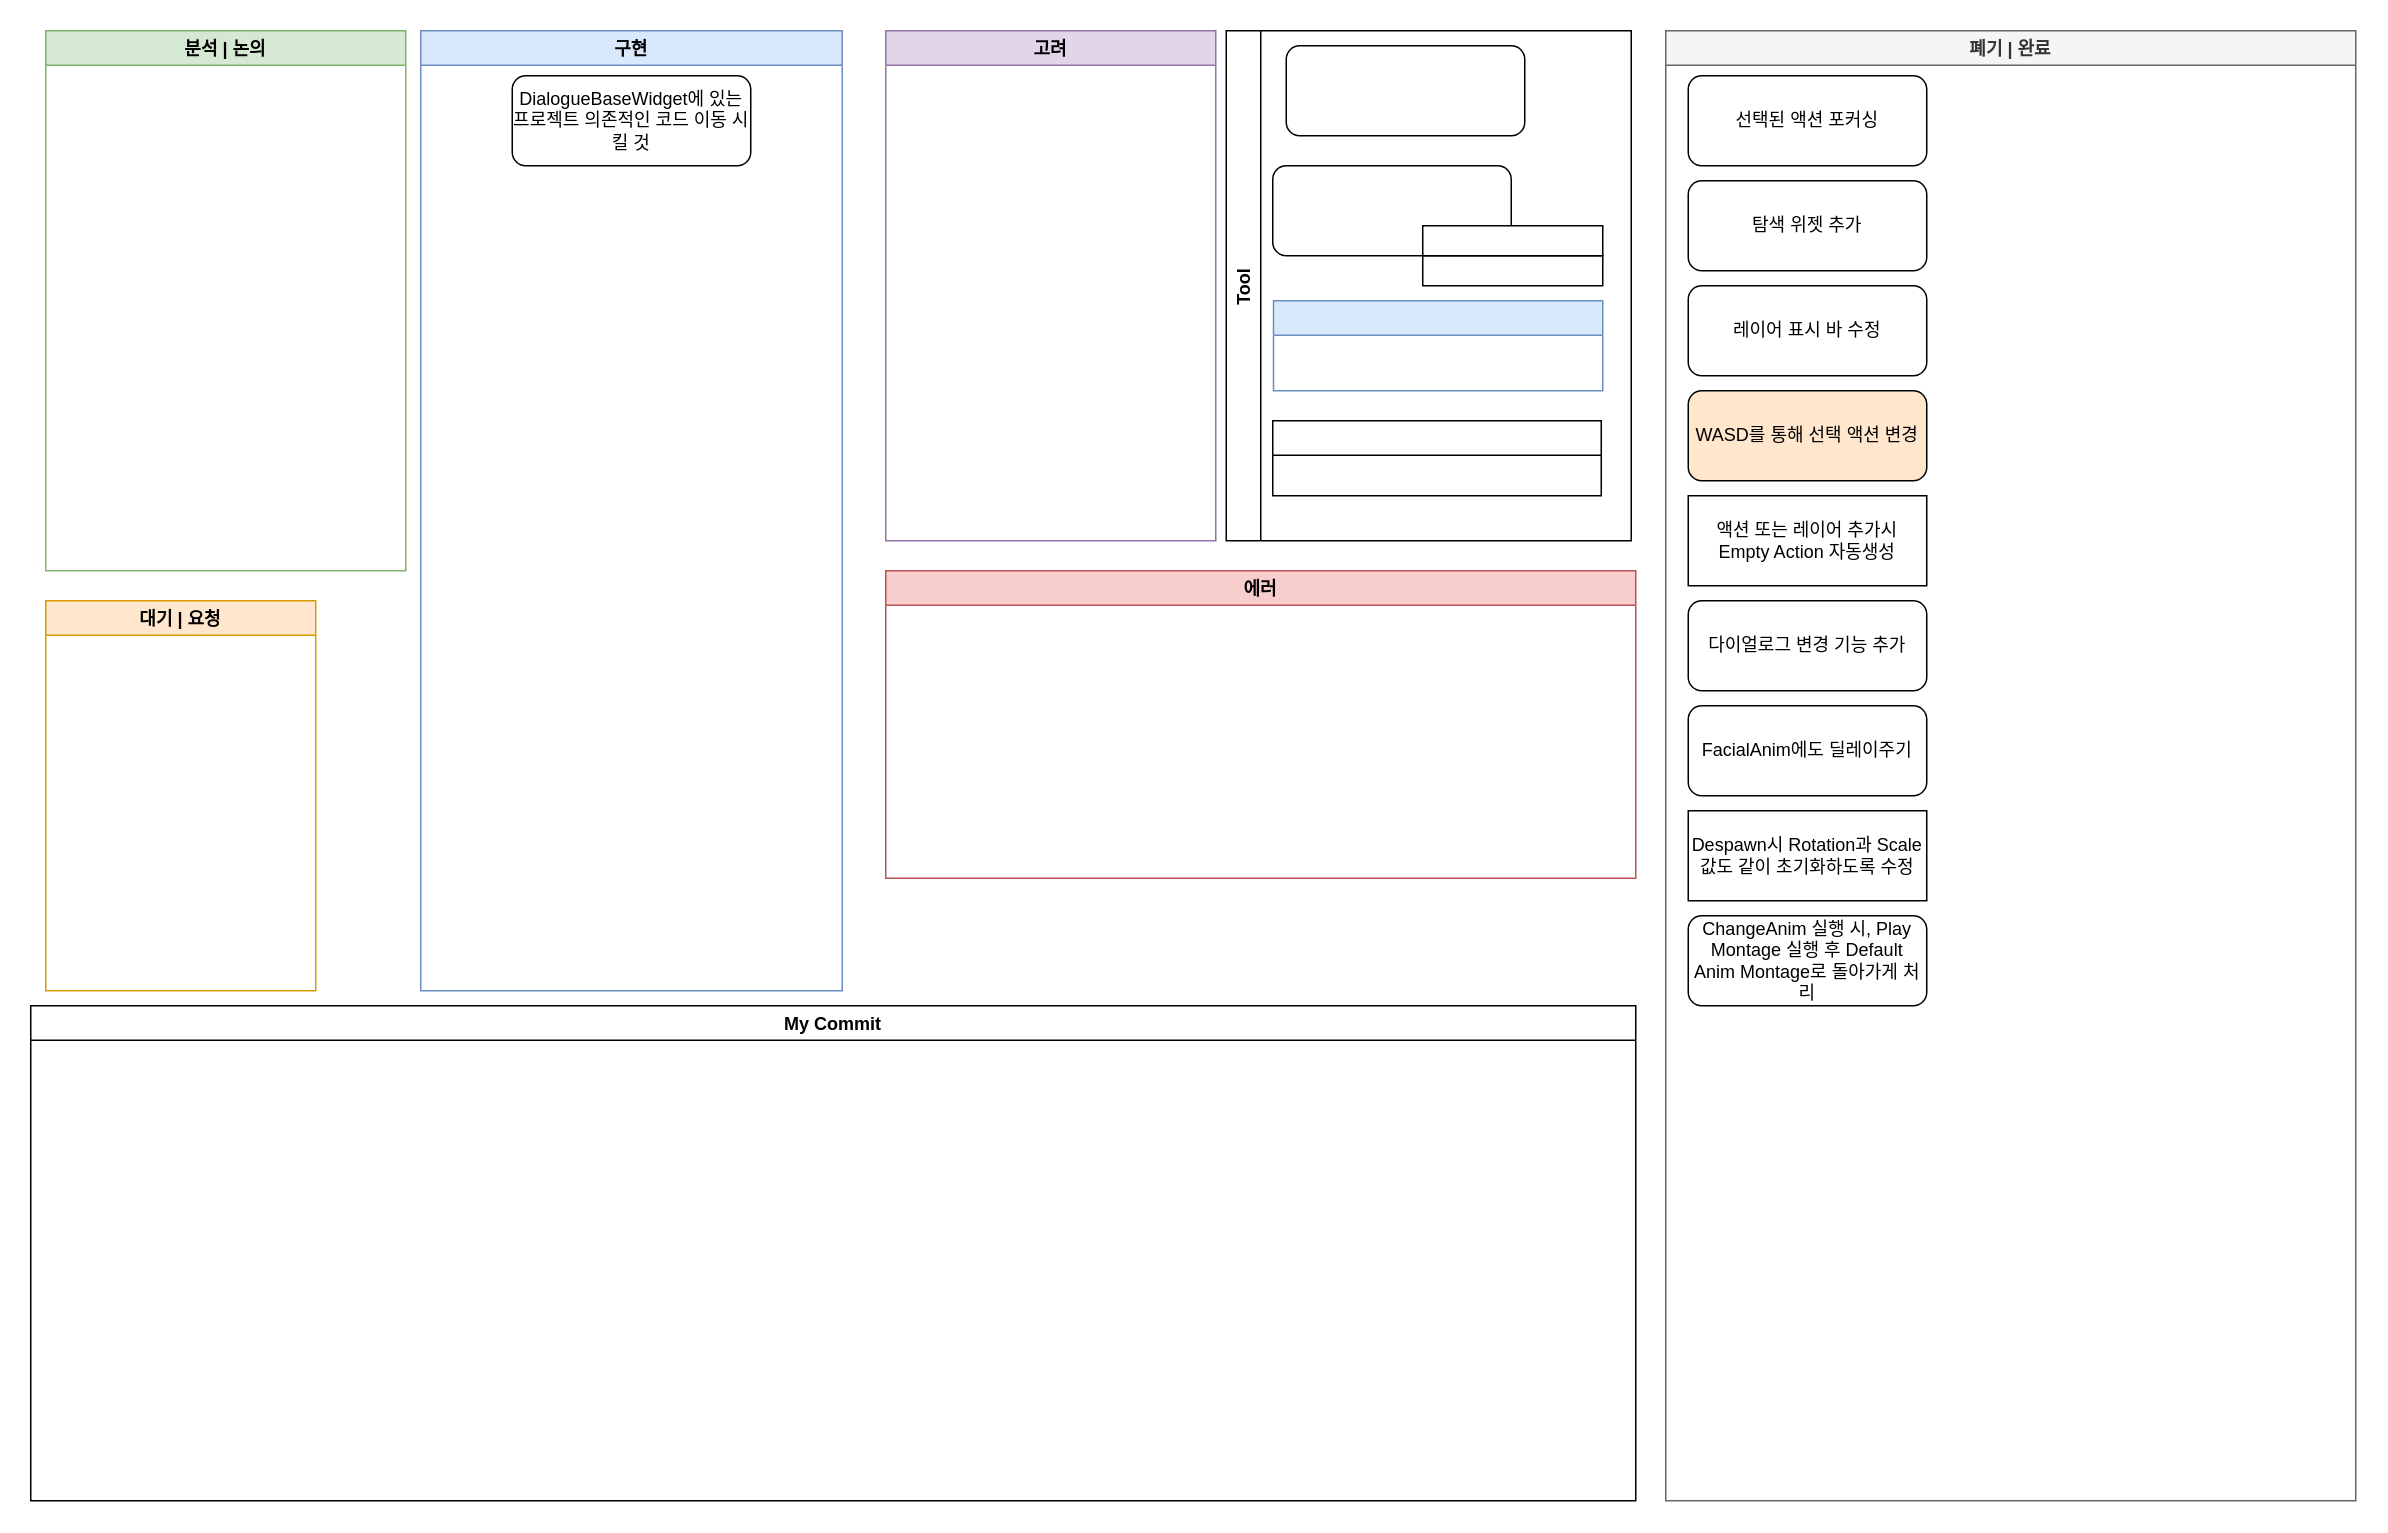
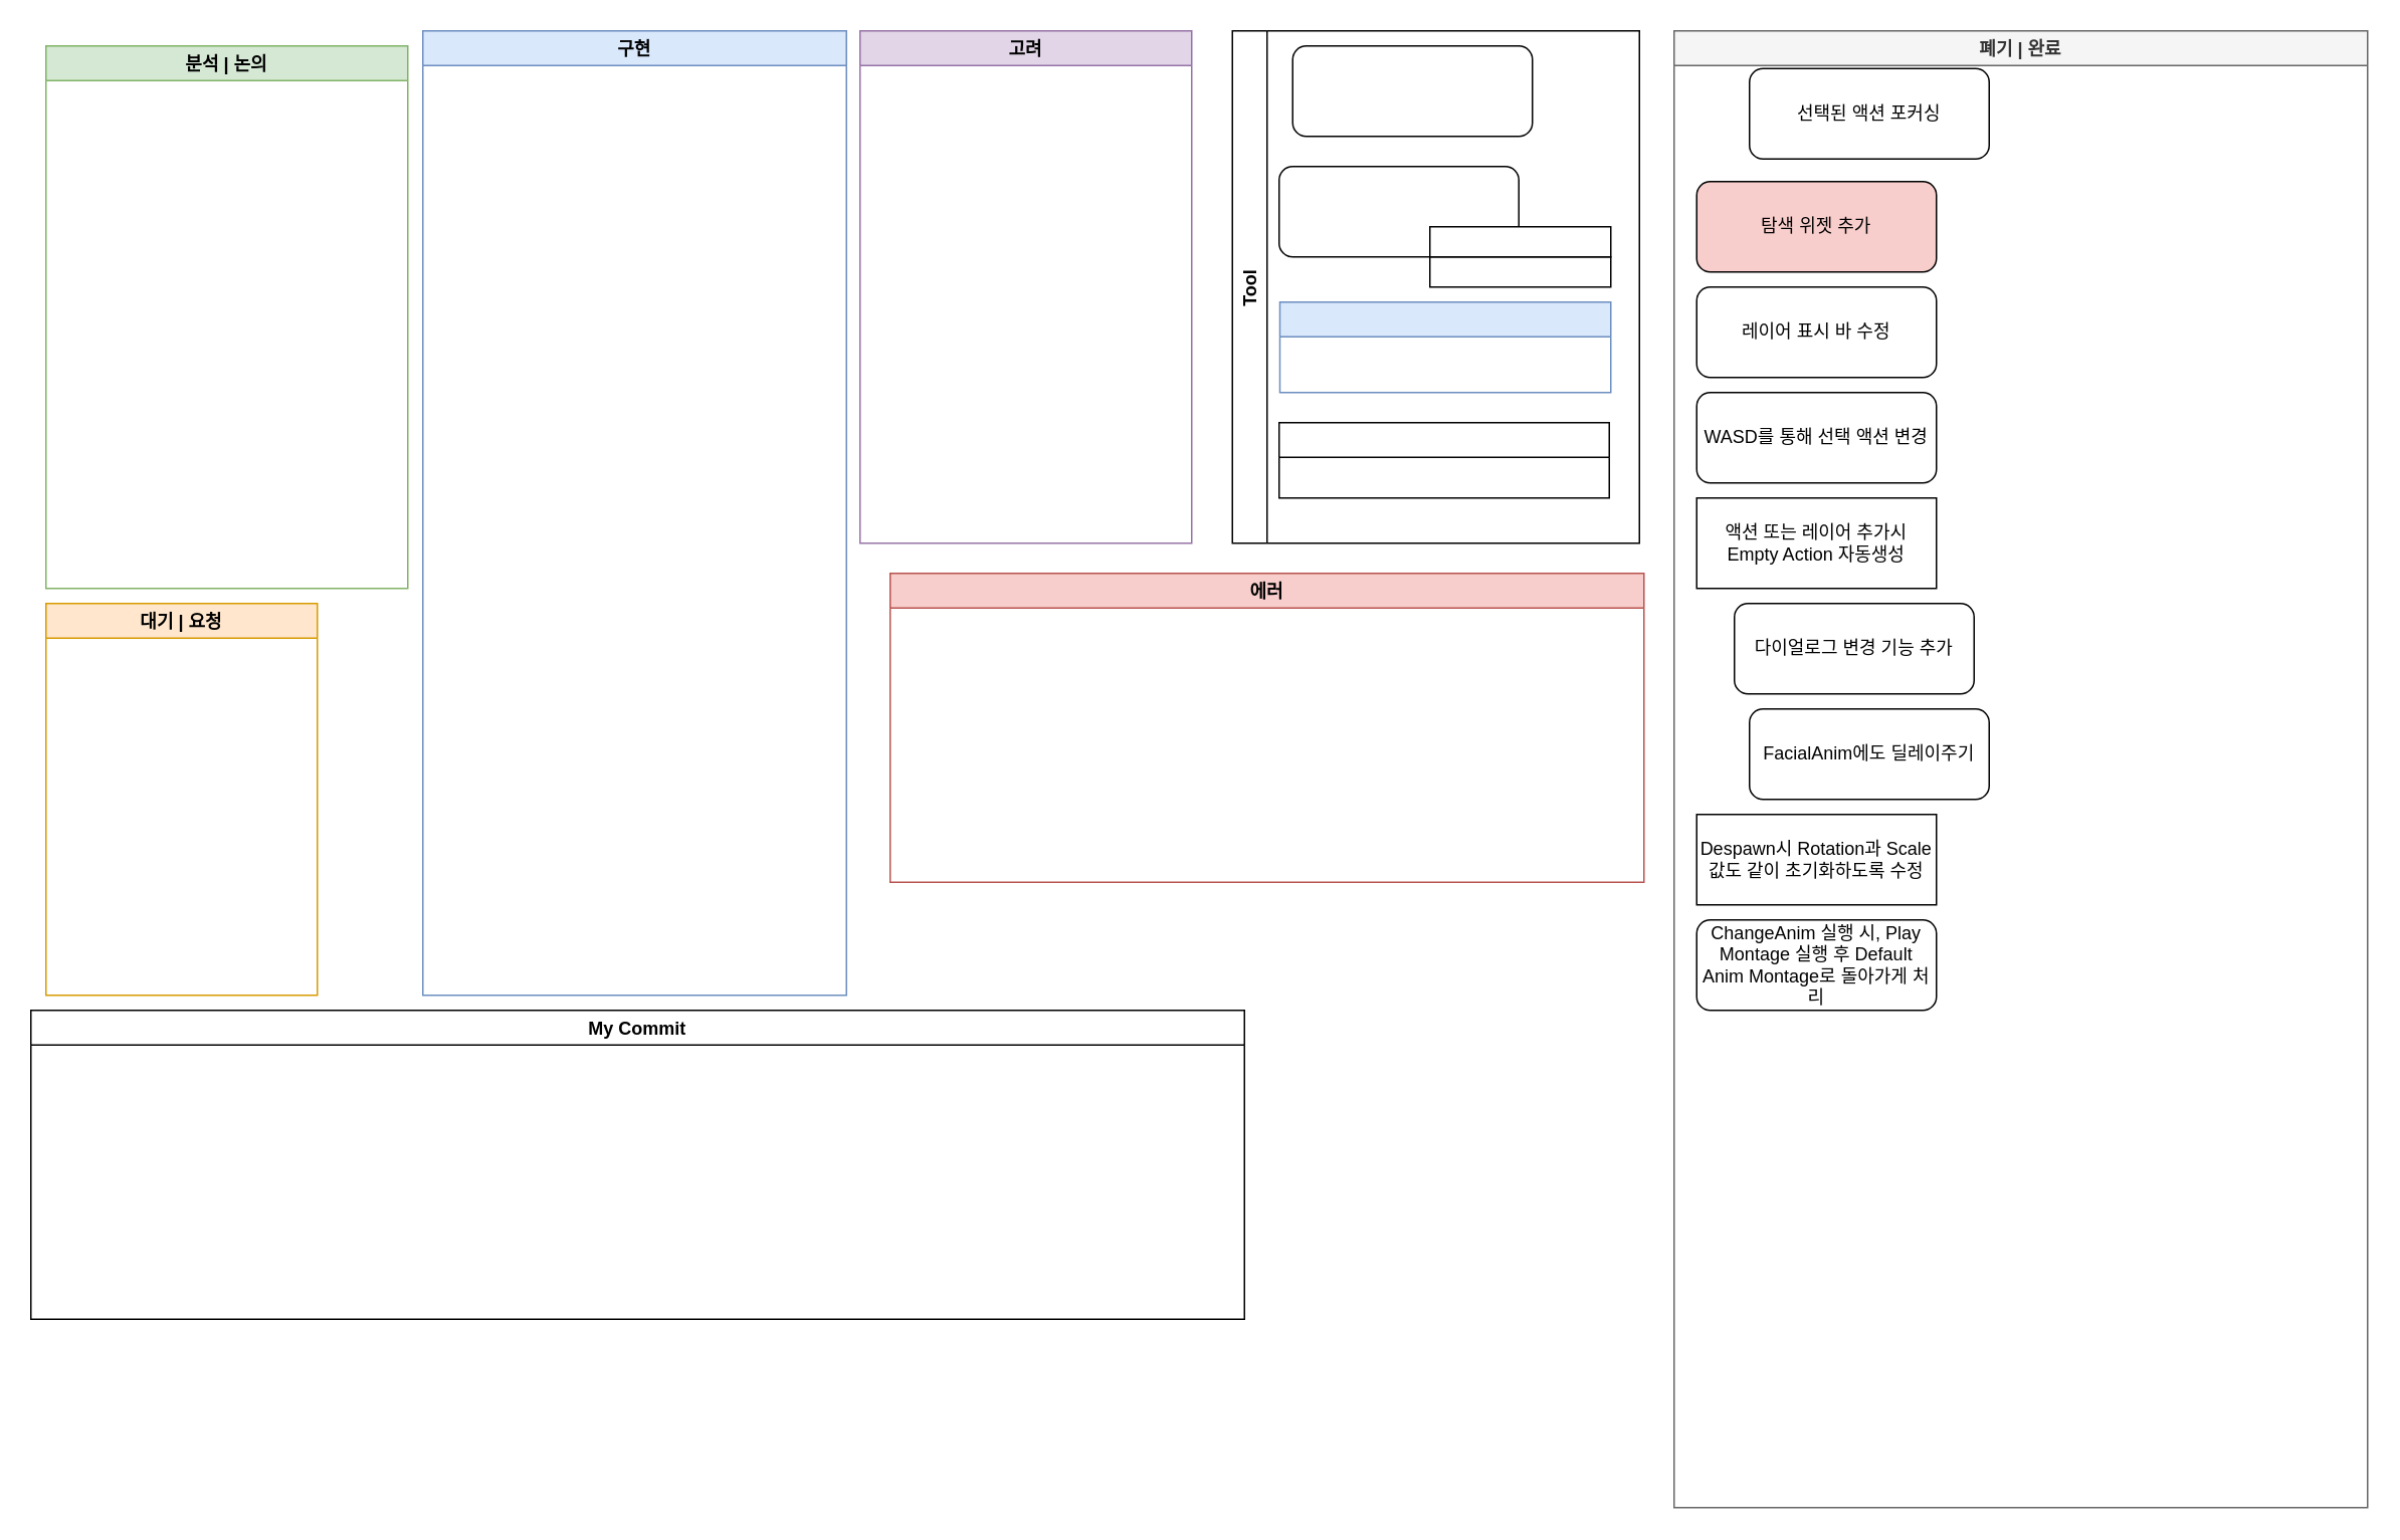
- <mxCell id="3" value="DialogueBaseWidget에 있는 프로젝트 의존적인 코드 이동 시킬 것" style="rounded=1;whiteSpace=wrap;html=1;" parent="2" vertex="1"><mxGeometry x="61" y="30" width="159" height="60" as="geometry" /></mxCell>
- <mxCell id="9" value="선택된 액션 포커싱" style="rounded=1;whiteSpace=wrap;html=1;" parent="8" vertex="1"><mxGeometry x="15" y="30" width="159" height="60" as="geometry" /></mxCell>
+ <mxCell id="9" value="선택된 액션 포커싱" style="rounded=1;whiteSpace=wrap;html=1;" parent="8" vertex="1"><mxGeometry x="50" y="25" width="159" height="60" as="geometry" /></mxCell>
- <mxCell id="10" value="탐색 위젯 추가" style="rounded=1;whiteSpace=wrap;html=1;" parent="8" vertex="1"><mxGeometry x="15" y="100" width="159" height="60" as="geometry" /></mxCell>
+ <mxCell id="10" value="탐색 위젯 추가" style="rounded=1;whiteSpace=wrap;html=1;fillColor=#f8cecc;" parent="8" vertex="1"><mxGeometry x="15" y="100" width="159" height="60" as="geometry" /></mxCell>
- <mxCell id="5" value="고려" style="swimlane;fillColor=#e1d5e7;strokeColor=#9673a6;" parent="1" vertex="1"><mxGeometry x="590" y="20" width="220" height="340" as="geometry" /></mxCell>
+ <mxCell id="5" value="고려" style="swimlane;fillColor=#e1d5e7;strokeColor=#9673a6;" parent="1" vertex="1"><mxGeometry x="570" y="20" width="220" height="340" as="geometry" /></mxCell>
- <mxCell id="4" value="분석 | 논의" style="swimlane;strokeColor=#82b366;fillColor=#D5E8D4;" parent="1" vertex="1"><mxGeometry x="30" y="20" width="240" height="360" as="geometry" /></mxCell>
+ <mxCell id="4" value="분석 | 논의" style="swimlane;strokeColor=#82b366;fillColor=#D5E8D4;" parent="1" vertex="1"><mxGeometry x="30" y="30" width="240" height="360" as="geometry" /></mxCell>
- <mxCell id="12" value="WASD를 통해 선택 액션 변경" style="rounded=1;whiteSpace=wrap;html=1;fillColor=#ffe6cc;" parent="8" vertex="1"><mxGeometry x="15" y="240" width="159" height="60" as="geometry" /></mxCell>
+ <mxCell id="12" value="WASD를 통해 선택 액션 변경" style="rounded=1;whiteSpace=wrap;html=1;" parent="8" vertex="1"><mxGeometry x="15" y="240" width="159" height="60" as="geometry" /></mxCell>
- <mxCell id="14" value="다이얼로그 변경 기능 추가" style="rounded=1;whiteSpace=wrap;html=1;" parent="8" vertex="1"><mxGeometry x="15" y="380" width="159" height="60" as="geometry" /></mxCell>
+ <mxCell id="14" value="다이얼로그 변경 기능 추가" style="rounded=1;whiteSpace=wrap;html=1;" parent="8" vertex="1"><mxGeometry x="40" y="380" width="159" height="60" as="geometry" /></mxCell>
- <mxCell id="15" value="FacialAnim에도 딜레이주기" style="rounded=1;whiteSpace=wrap;html=1;" parent="8" vertex="1"><mxGeometry x="15" y="450" width="159" height="60" as="geometry" /></mxCell>
+ <mxCell id="15" value="FacialAnim에도 딜레이주기" style="rounded=1;whiteSpace=wrap;html=1;" parent="8" vertex="1"><mxGeometry x="50" y="450" width="159" height="60" as="geometry" /></mxCell>
- <mxCell id="18" value="My Commit" style="swimlane;" parent="1" vertex="1"><mxGeometry x="20" y="670" width="1070" height="330" as="geometry"><mxRectangle x="49" y="720" width="100" height="23" as="alternateBounds" /></mxGeometry></mxCell>
+ <mxCell id="18" value="My Commit" style="swimlane;" parent="1" vertex="1"><mxGeometry x="20" y="670" width="805" height="205" as="geometry"><mxRectangle x="49" y="720" width="100" height="23" as="alternateBounds" /></mxGeometry></mxCell>
